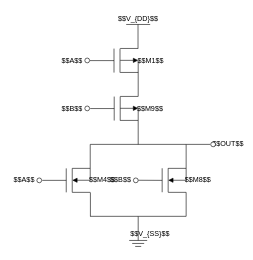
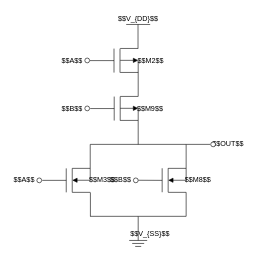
- <mxCell id="58" value="$$M1$$" style="text;html=1;strokeColor=none;fillColor=none;align=center;verticalAlign=middle;whiteSpace=wrap;rounded=0;" vertex="1" parent="1"><mxGeometry x="231" y="90" width="40" height="20" as="geometry" /></mxCell>
+ <mxCell id="58" value="$$M2$$" style="text;html=1;strokeColor=none;fillColor=none;align=center;verticalAlign=middle;whiteSpace=wrap;rounded=0;" vertex="1" parent="1"><mxGeometry x="231" y="90" width="40" height="20" as="geometry" /></mxCell>
- <mxCell id="60" value="$$M4$$" style="text;html=1;strokeColor=none;fillColor=none;align=center;verticalAlign=middle;whiteSpace=wrap;rounded=0;" vertex="1" parent="1"><mxGeometry x="150" y="290" width="40" height="20" as="geometry" /></mxCell>
+ <mxCell id="60" value="$$M3$$" style="text;html=1;strokeColor=none;fillColor=none;align=center;verticalAlign=middle;whiteSpace=wrap;rounded=0;" vertex="1" parent="1"><mxGeometry x="150" y="290" width="40" height="20" as="geometry" /></mxCell>
